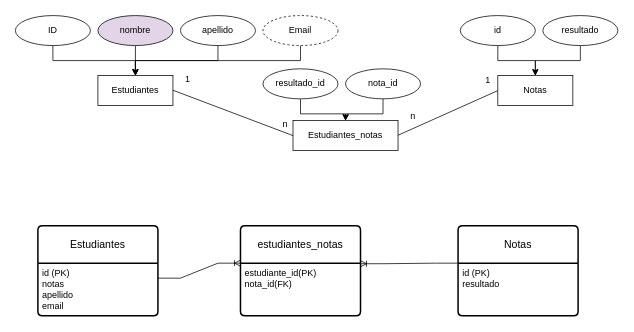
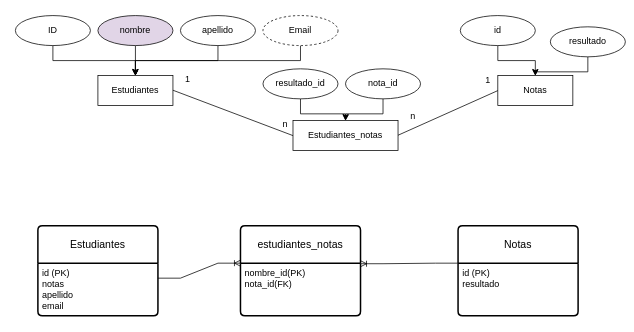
- <mxCell id="15" value="resultado" style="ellipse;whiteSpace=wrap;html=1;align=center;" vertex="1" parent="1"><mxGeometry x="723" y="20" width="100" height="40" as="geometry" /></mxCell>
+ <mxCell id="15" value="resultado" style="ellipse;whiteSpace=wrap;html=1;align=center;" vertex="1" parent="1"><mxGeometry x="733" y="35" width="100" height="40" as="geometry" /></mxCell>
- <mxCell id="24" value="&lt;div&gt;estudiante_id(PK)&lt;/div&gt;&lt;div&gt;nota_id(FK)&lt;/div&gt;" style="align=left;strokeColor=none;fillColor=none;spacingLeft=4;fontSize=12;verticalAlign=top;resizable=0;rotatable=0;part=1;html=1;" vertex="1" parent="23"><mxGeometry y="50" width="160" height="70" as="geometry" /></mxCell>
+ <mxCell id="24" value="&lt;div&gt;nombre_id(PK)&lt;/div&gt;&lt;div&gt;nota_id(FK)&lt;/div&gt;" style="align=left;strokeColor=none;fillColor=none;spacingLeft=4;fontSize=12;verticalAlign=top;resizable=0;rotatable=0;part=1;html=1;" vertex="1" parent="23"><mxGeometry y="50" width="160" height="70" as="geometry" /></mxCell>
